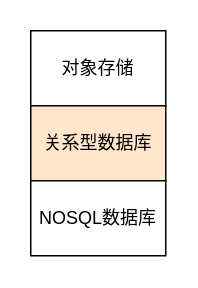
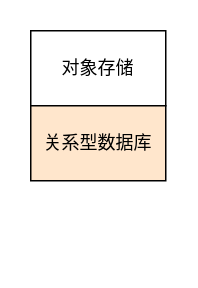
- <mxCell id="4" value="NOSQL数据库" style="rounded=0;whiteSpace=wrap;html=1;" vertex="1" parent="1"><mxGeometry x="20" y="120" width="90" height="50" as="geometry" /></mxCell>
